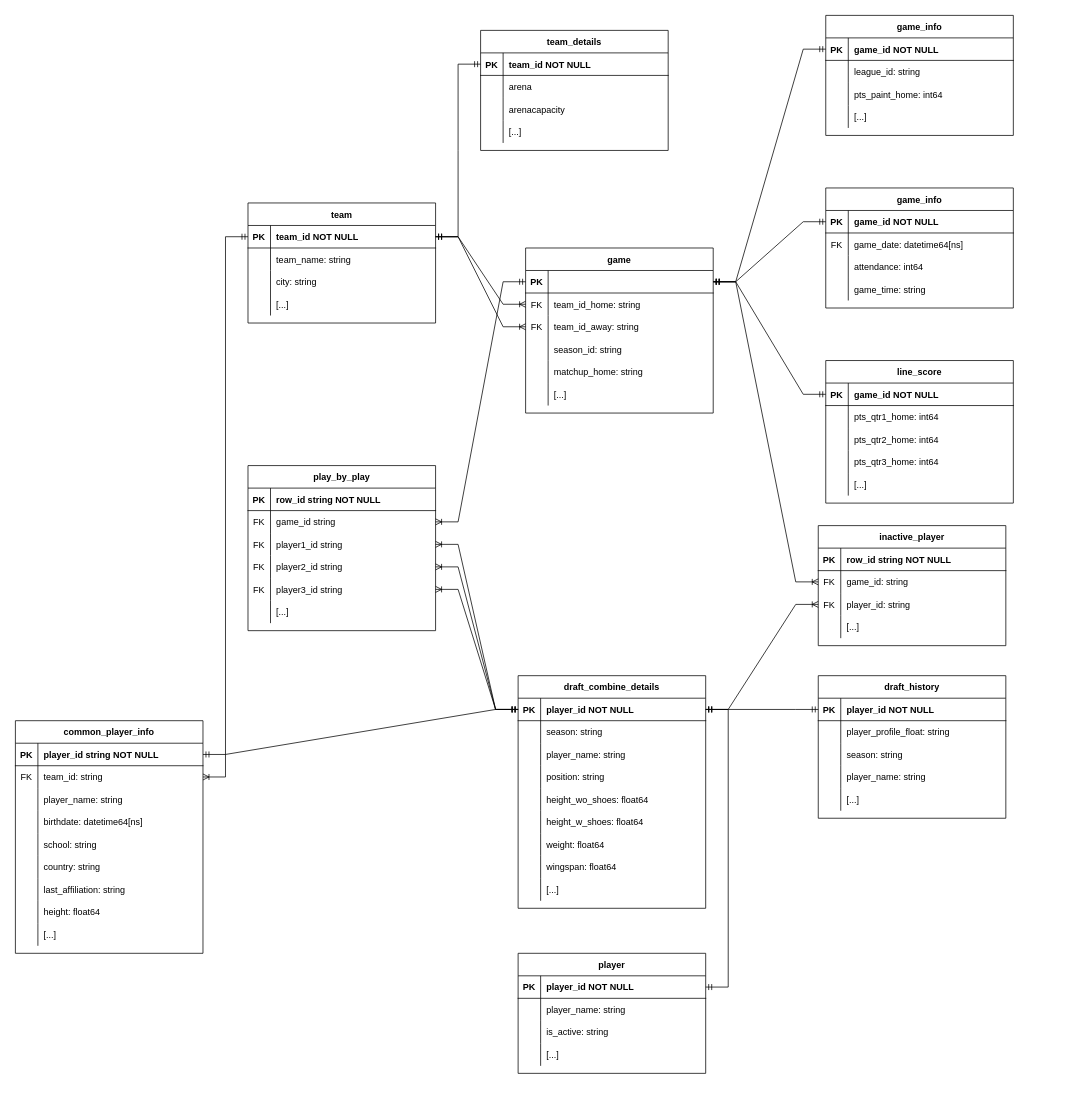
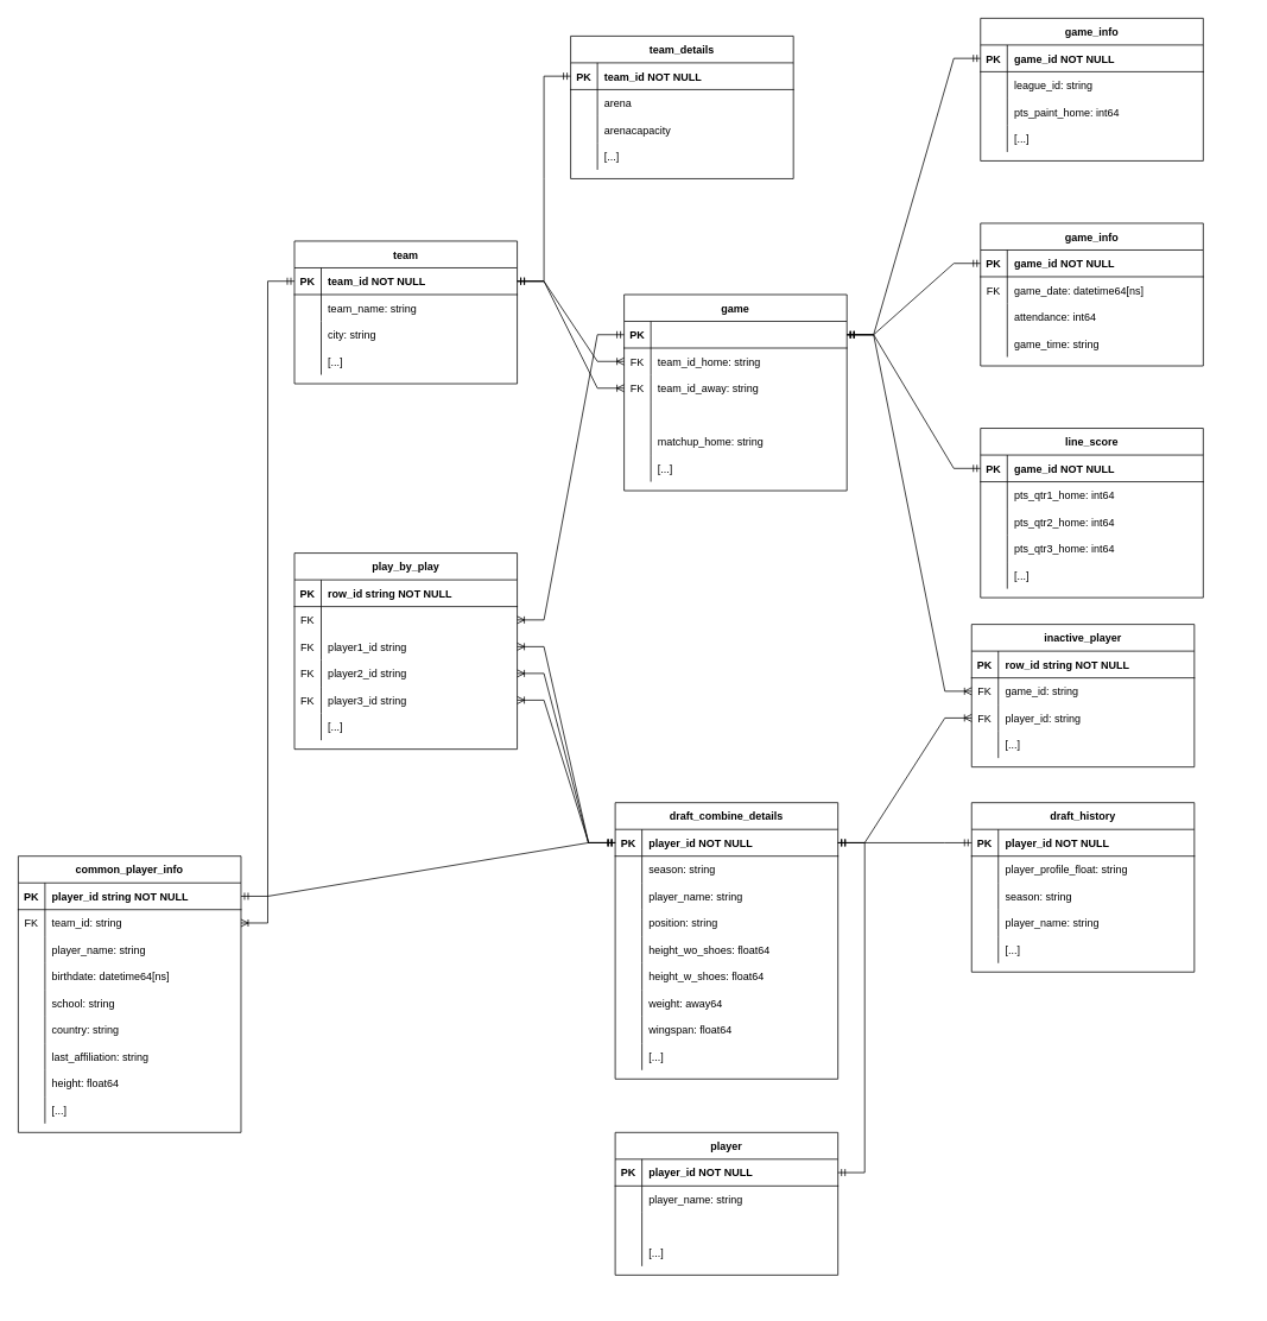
- <mxCell id="98" value="season_id: string" style="shape=partialRectangle;overflow=hidden;connectable=0;fillColor=none;top=0;left=0;bottom=0;right=0;align=left;spacingLeft=6;" vertex="1" parent="96"><mxGeometry x="30" width="220" height="30" as="geometry"><mxRectangle width="220" height="30" as="alternateBounds" /></mxGeometry></mxCell>
- <mxCell id="153" value="game_id string" style="shape=partialRectangle;overflow=hidden;connectable=0;fillColor=none;top=0;left=0;bottom=0;right=0;align=left;spacingLeft=6;" vertex="1" parent="151"><mxGeometry x="30" width="220" height="30" as="geometry"><mxRectangle width="220" height="30" as="alternateBounds" /></mxGeometry></mxCell>
- <mxCell id="23" value="weight: float64" style="shape=partialRectangle;overflow=hidden;connectable=0;fillColor=none;top=0;left=0;bottom=0;right=0;align=left;spacingLeft=6;" vertex="1" parent="21"><mxGeometry x="30" width="220" height="30" as="geometry"><mxRectangle width="220" height="30" as="alternateBounds" /></mxGeometry></mxCell>
+ <mxCell id="23" value="weight: away64" style="shape=partialRectangle;overflow=hidden;connectable=0;fillColor=none;top=0;left=0;bottom=0;right=0;align=left;spacingLeft=6;" vertex="1" parent="21"><mxGeometry x="30" width="220" height="30" as="geometry"><mxRectangle width="220" height="30" as="alternateBounds" /></mxGeometry></mxCell>
- <mxCell id="175" value="is_active: string" style="shape=partialRectangle;overflow=hidden;connectable=0;fillColor=none;top=0;left=0;bottom=0;right=0;align=left;spacingLeft=6;" vertex="1" parent="173"><mxGeometry x="30" width="220" height="30" as="geometry"><mxRectangle width="220" height="30" as="alternateBounds" /></mxGeometry></mxCell>
